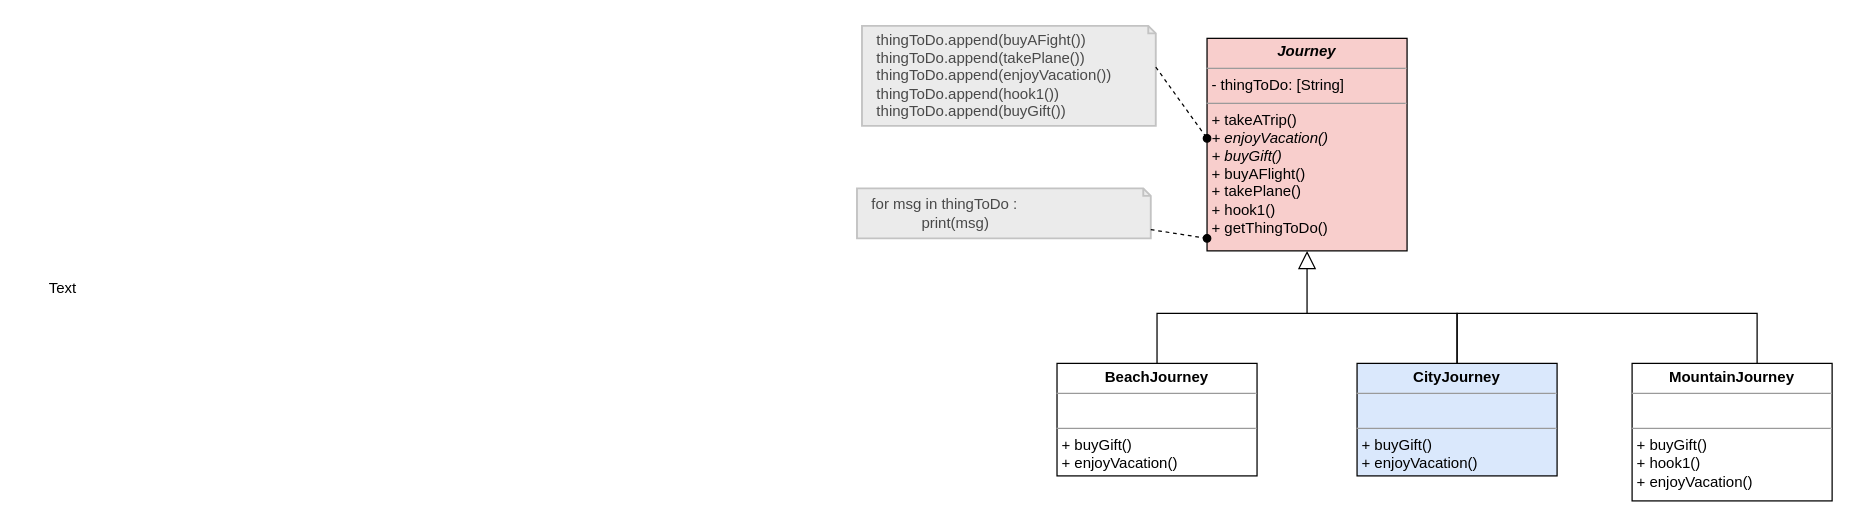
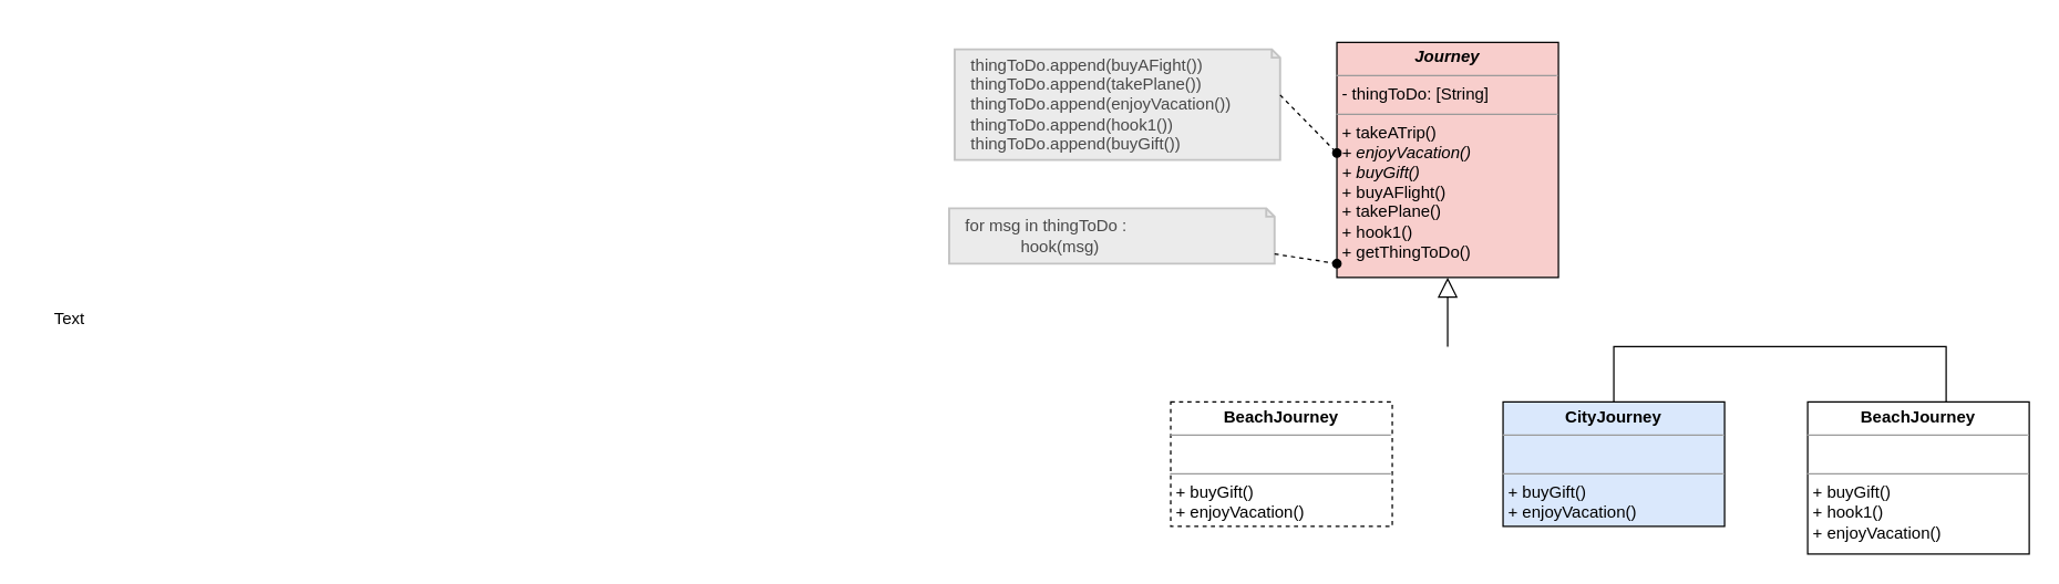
- <mxCell id="7" value="&lt;font color=&quot;#494949&quot;&gt;&lt;div&gt;thingToDo.append(buyAFight())&lt;/div&gt;&lt;div&gt;thingToDo.append(takePlane())&lt;/div&gt;&lt;div&gt;thingToDo.append(enjoyVacation())&lt;/div&gt;&lt;div&gt;thingToDo.append(hook1())&lt;br&gt;&lt;/div&gt;&lt;div&gt;&lt;span style=&quot;background-color: initial;&quot;&gt;thingToDo.append(buyGift())&lt;/span&gt;&lt;/div&gt;&lt;/font&gt;" style="shape=note;size=6;align=left;spacingLeft=10;html=1;whiteSpace=wrap;strokeWidth=1.5;strokeColor=#C3C3C3;gradientColor=none;fillColor=#EBEBEB;" parent="1" vertex="1"><mxGeometry x="689" y="20" width="235" height="80" as="geometry" /></mxCell>
+ <mxCell id="7" value="&lt;font color=&quot;#494949&quot;&gt;&lt;div&gt;thingToDo.append(buyAFight())&lt;/div&gt;&lt;div&gt;thingToDo.append(takePlane())&lt;/div&gt;&lt;div&gt;thingToDo.append(enjoyVacation())&lt;/div&gt;&lt;div&gt;thingToDo.append(hook1())&lt;br&gt;&lt;/div&gt;&lt;div&gt;&lt;span style=&quot;background-color: initial;&quot;&gt;thingToDo.append(buyGift())&lt;/span&gt;&lt;/div&gt;&lt;/font&gt;" style="shape=note;size=6;align=left;spacingLeft=10;html=1;whiteSpace=wrap;strokeWidth=1.5;strokeColor=#C3C3C3;gradientColor=none;fillColor=#EBEBEB;" parent="1" vertex="1"><mxGeometry x="689" y="35" width="235" height="80" as="geometry" /></mxCell>
- <mxCell id="9" value="&lt;font color=&quot;#494949&quot;&gt;&lt;div&gt;for msg in thingToDo :&lt;/div&gt;&lt;div&gt;&amp;nbsp; &amp;nbsp; &amp;nbsp; &amp;nbsp; &amp;nbsp; &amp;nbsp; print(msg)&lt;/div&gt;&lt;/font&gt;" style="shape=note;size=6;align=left;spacingLeft=10;html=1;whiteSpace=wrap;strokeWidth=1.5;strokeColor=#C3C3C3;gradientColor=none;fillColor=#EBEBEB;" parent="1" vertex="1"><mxGeometry y="150" width="235" height="40" as="geometry" x="685" /></mxCell>
+ <mxCell id="9" value="&lt;font color=&quot;#494949&quot;&gt;&lt;div&gt;for msg in thingToDo :&lt;/div&gt;&lt;div&gt;&amp;nbsp; &amp;nbsp; &amp;nbsp; &amp;nbsp; &amp;nbsp; &amp;nbsp; hook(msg)&lt;/div&gt;&lt;/font&gt;" style="shape=note;size=6;align=left;spacingLeft=10;html=1;whiteSpace=wrap;strokeWidth=1.5;strokeColor=#C3C3C3;gradientColor=none;fillColor=#EBEBEB;" parent="1" vertex="1"><mxGeometry y="150" width="235" height="40" as="geometry" x="685" /></mxCell>
- <mxCell id="6" value="" style="endArrow=none;html=1;rounded=0;exitX=0.5;exitY=0;exitDx=0;exitDy=0;entryX=0.5;entryY=0;entryDx=0;entryDy=0;movable=0;resizable=0;rotatable=0;deletable=0;editable=0;locked=1;connectable=0;" parent="1" source="3" target="4" edge="1"><mxGeometry width="50" height="50" relative="1" as="geometry"><mxPoint x="1065" y="310" as="sourcePoint" /><mxPoint x="1115" y="260" as="targetPoint" /><Array as="points"><mxPoint x="925" y="250" /><mxPoint x="1165" y="250" /></Array></mxGeometry></mxCell>
- <mxCell id="11" value="&lt;p style=&quot;margin:0px;margin-top:4px;text-align:center;&quot;&gt;&lt;b&gt;MountainJourney&lt;/b&gt;&lt;/p&gt;&lt;hr size=&quot;1&quot;&gt;&lt;p style=&quot;margin:0px;margin-left:4px;&quot;&gt;&lt;br&gt;&lt;/p&gt;&lt;hr size=&quot;1&quot;&gt;&lt;p style=&quot;margin:0px;margin-left:4px;&quot;&gt;+ buyGift()&lt;/p&gt;&lt;p style=&quot;margin:0px;margin-left:4px;&quot;&gt;+ hook1()&lt;/p&gt;&lt;p style=&quot;margin:0px;margin-left:4px;&quot;&gt;+ enjoyVacation()&lt;/p&gt;" style="verticalAlign=top;align=left;overflow=fill;fontSize=12;fontFamily=Helvetica;html=1;whiteSpace=wrap;movable=1;resizable=1;rotatable=1;deletable=1;editable=1;locked=0;connectable=1;" parent="1" vertex="1"><mxGeometry x="1305" y="290" width="160" height="110" as="geometry" /></mxCell>
+ <mxCell id="11" value="&lt;p style=&quot;margin:0px;margin-top:4px;text-align:center;&quot;&gt;&lt;b&gt;BeachJourney&lt;/b&gt;&lt;/p&gt;&lt;hr size=&quot;1&quot;&gt;&lt;p style=&quot;margin:0px;margin-left:4px;&quot;&gt;&lt;br&gt;&lt;/p&gt;&lt;hr size=&quot;1&quot;&gt;&lt;p style=&quot;margin:0px;margin-left:4px;&quot;&gt;+ buyGift()&lt;/p&gt;&lt;p style=&quot;margin:0px;margin-left:4px;&quot;&gt;+ hook1()&lt;/p&gt;&lt;p style=&quot;margin:0px;margin-left:4px;&quot;&gt;+ enjoyVacation()&lt;/p&gt;" style="verticalAlign=top;align=left;overflow=fill;fontSize=12;fontFamily=Helvetica;html=1;whiteSpace=wrap;movable=1;resizable=1;rotatable=1;deletable=1;editable=1;locked=0;connectable=1;" parent="1" vertex="1"><mxGeometry x="1305" y="290" width="160" height="110" as="geometry" /></mxCell>
- <mxCell id="3" value="&lt;p style=&quot;margin:0px;margin-top:4px;text-align:center;&quot;&gt;&lt;b&gt;BeachJourney&lt;/b&gt;&lt;/p&gt;&lt;hr size=&quot;1&quot;&gt;&lt;p style=&quot;margin:0px;margin-left:4px;&quot;&gt;&lt;br&gt;&lt;/p&gt;&lt;hr size=&quot;1&quot;&gt;&lt;p style=&quot;margin: 0px 0px 0px 4px;&quot;&gt;+ buyGift()&lt;/p&gt;&lt;p style=&quot;margin: 0px 0px 0px 4px;&quot;&gt;+ enjoyVacation()&lt;/p&gt;&lt;p style=&quot;margin:0px;margin-left:4px;&quot;&gt;&lt;br&gt;&lt;/p&gt;" style="verticalAlign=top;align=left;overflow=fill;fontSize=12;fontFamily=Helvetica;html=1;whiteSpace=wrap;movable=1;resizable=1;rotatable=1;deletable=1;editable=1;locked=0;connectable=1;" parent="1" vertex="1"><mxGeometry x="845" y="290" width="160" height="90" as="geometry" /></mxCell>
+ <mxCell id="3" value="&lt;p style=&quot;margin:0px;margin-top:4px;text-align:center;&quot;&gt;&lt;b&gt;BeachJourney&lt;/b&gt;&lt;/p&gt;&lt;hr size=&quot;1&quot;&gt;&lt;p style=&quot;margin:0px;margin-left:4px;&quot;&gt;&lt;br&gt;&lt;/p&gt;&lt;hr size=&quot;1&quot;&gt;&lt;p style=&quot;margin: 0px 0px 0px 4px;&quot;&gt;+ buyGift()&lt;/p&gt;&lt;p style=&quot;margin: 0px 0px 0px 4px;&quot;&gt;+ enjoyVacation()&lt;/p&gt;&lt;p style=&quot;margin:0px;margin-left:4px;&quot;&gt;&lt;br&gt;&lt;/p&gt;" style="verticalAlign=top;align=left;overflow=fill;fontSize=12;fontFamily=Helvetica;html=1;whiteSpace=wrap;movable=1;resizable=1;rotatable=1;deletable=1;editable=1;locked=0;connectable=1;dashed=1;" parent="1" vertex="1"><mxGeometry x="845" y="290" width="160" height="90" as="geometry" /></mxCell>
